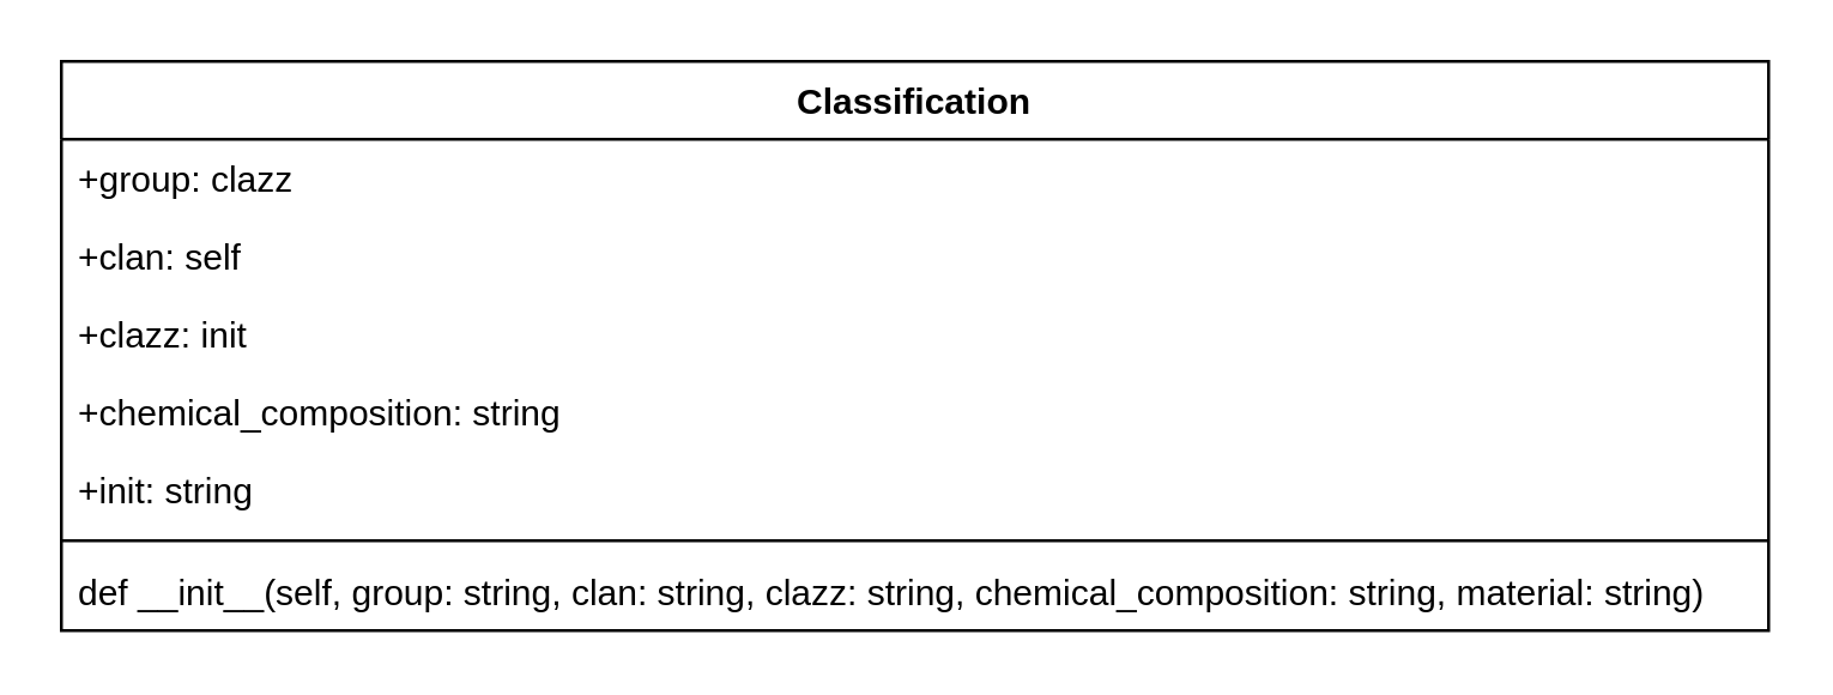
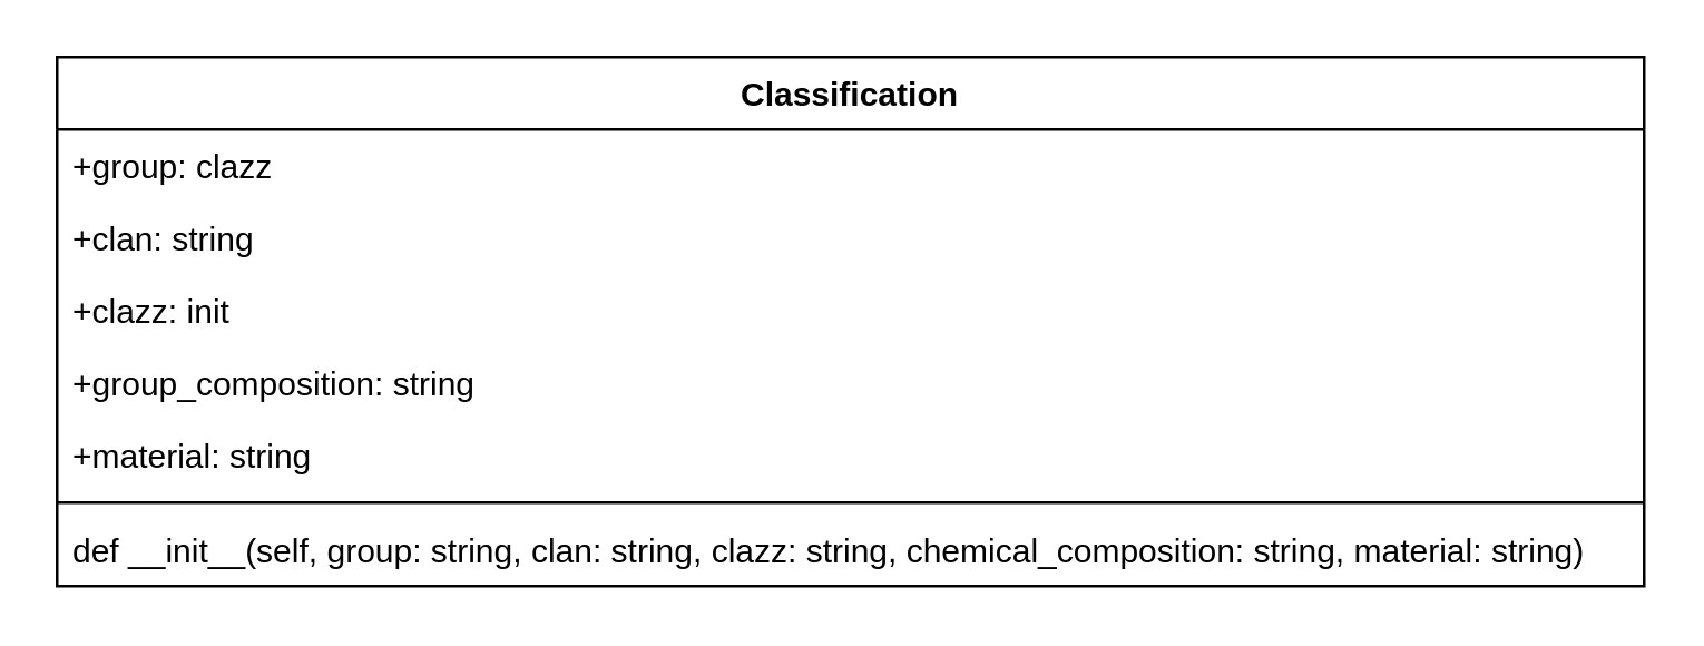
- <mxCell id="4" value="  +clan: self" style="text;strokeColor=none;fillColor=none;align=left;verticalAlign=top;spacingLeft=4;spacingRight=4;overflow=hidden;rotatable=0;points=[[0,0.5],[1,0.5]];portConstraint=eastwest;" vertex="1" parent="2"><mxGeometry y="52" width="570" height="26" as="geometry" /></mxCell>
+ <mxCell id="4" value="  +clan: string" style="text;strokeColor=none;fillColor=none;align=left;verticalAlign=top;spacingLeft=4;spacingRight=4;overflow=hidden;rotatable=0;points=[[0,0.5],[1,0.5]];portConstraint=eastwest;" vertex="1" parent="2"><mxGeometry y="52" width="570" height="26" as="geometry" /></mxCell>
- <mxCell id="6" value="  +chemical_composition: string" style="text;strokeColor=none;fillColor=none;align=left;verticalAlign=top;spacingLeft=4;spacingRight=4;overflow=hidden;rotatable=0;points=[[0,0.5],[1,0.5]];portConstraint=eastwest;" vertex="1" parent="2"><mxGeometry y="104" width="570" height="26" as="geometry" /></mxCell>
+ <mxCell id="6" value="  +group_composition: string" style="text;strokeColor=none;fillColor=none;align=left;verticalAlign=top;spacingLeft=4;spacingRight=4;overflow=hidden;rotatable=0;points=[[0,0.5],[1,0.5]];portConstraint=eastwest;" vertex="1" parent="2"><mxGeometry y="104" width="570" height="26" as="geometry" /></mxCell>
- <mxCell id="7" value="  +init: string" style="text;strokeColor=none;fillColor=none;align=left;verticalAlign=top;spacingLeft=4;spacingRight=4;overflow=hidden;rotatable=0;points=[[0,0.5],[1,0.5]];portConstraint=eastwest;" vertex="1" parent="2"><mxGeometry y="130" width="570" height="26" as="geometry" /></mxCell>
+ <mxCell id="7" value="  +material: string" style="text;strokeColor=none;fillColor=none;align=left;verticalAlign=top;spacingLeft=4;spacingRight=4;overflow=hidden;rotatable=0;points=[[0,0.5],[1,0.5]];portConstraint=eastwest;" vertex="1" parent="2"><mxGeometry y="130" width="570" height="26" as="geometry" /></mxCell>
